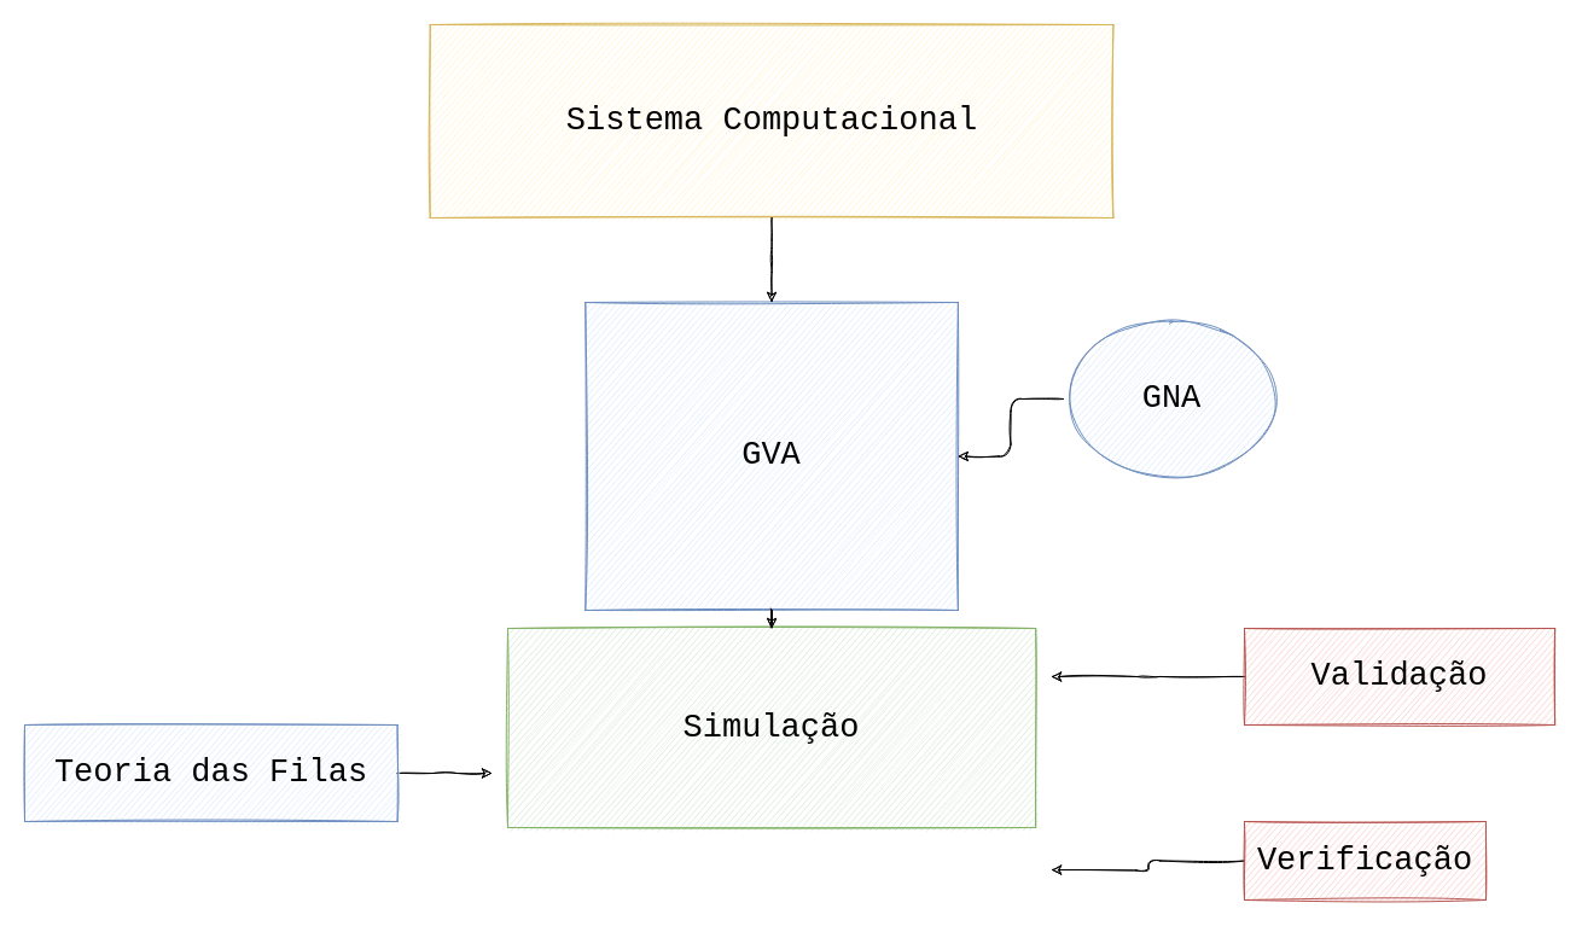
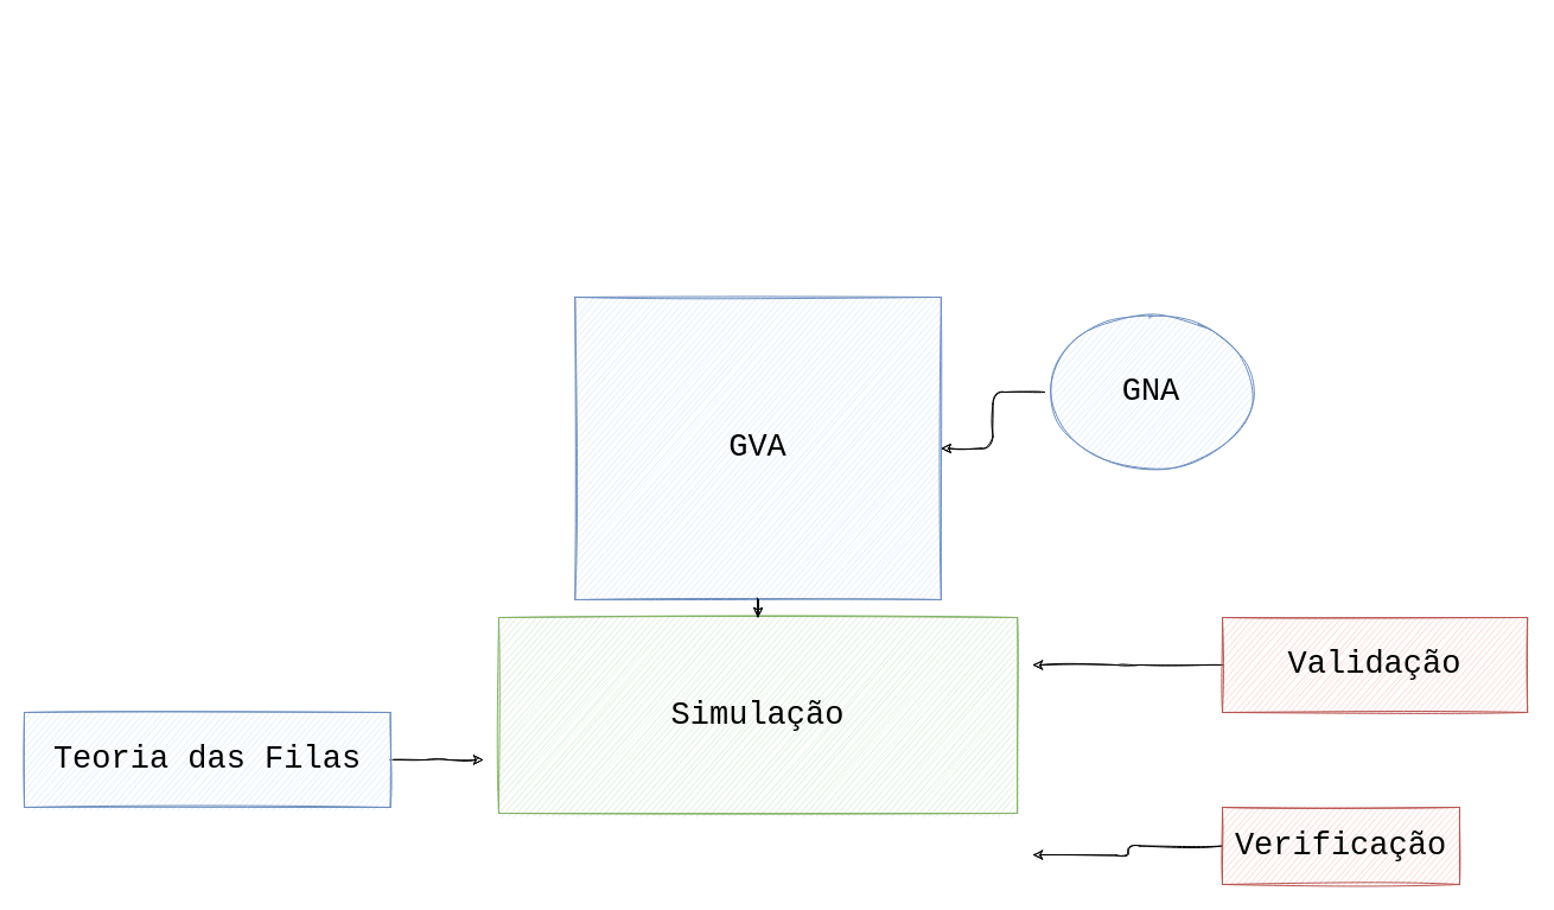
- <mxCell id="2" value="&lt;font style=&quot;font-size: 27px;&quot;&gt;Sistema Computacional&lt;/font&gt;" style="whiteSpace=wrap;html=1;fontFamily=Courier New;fillColor=#fff2cc;strokeColor=#d6b656;fontSize=27;sketch=1;" parent="1" vertex="1"><mxGeometry x="355.714" y="20" width="565.714" height="160" as="geometry" /></mxCell>
- <mxCell id="4" style="edgeStyle=orthogonalEdgeStyle;orthogonalLoop=1;jettySize=auto;html=1;entryX=0.5;entryY=0;entryDx=0;entryDy=0;fontFamily=Courier New;fontSize=27;sketch=1;" parent="1" source="2" target="3" edge="1"><mxGeometry x="80" y="40" as="geometry" /></mxCell>
